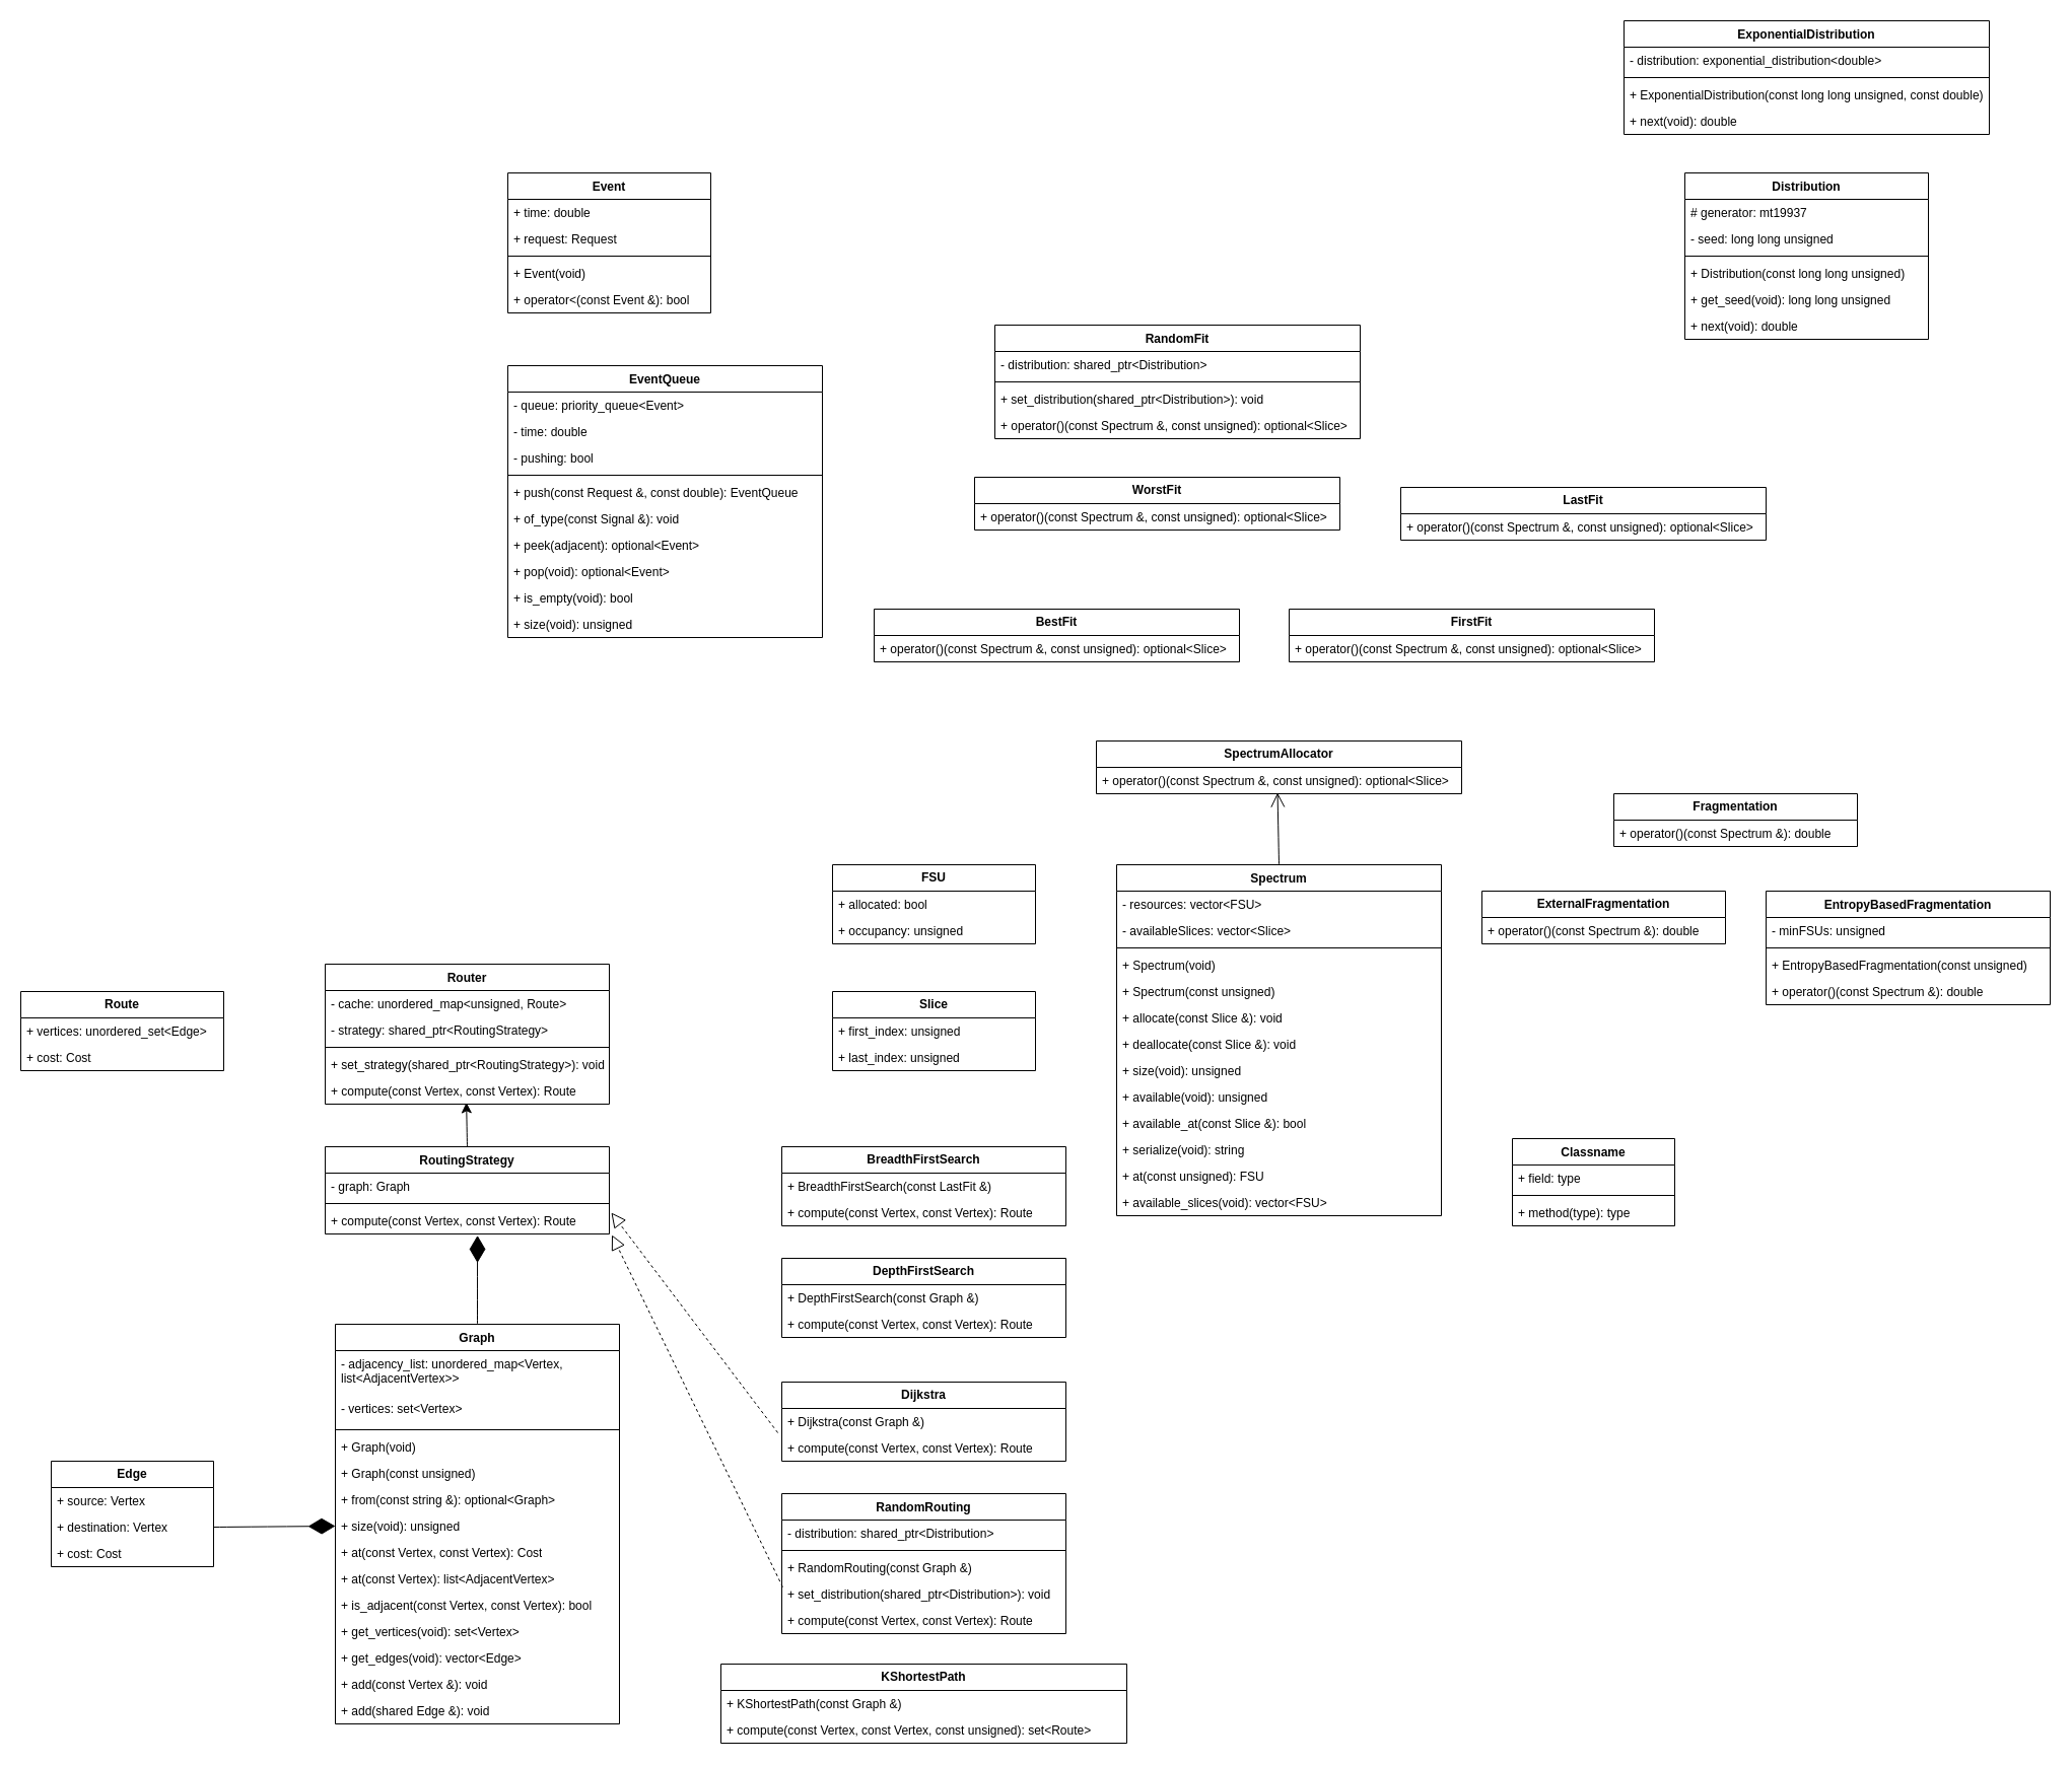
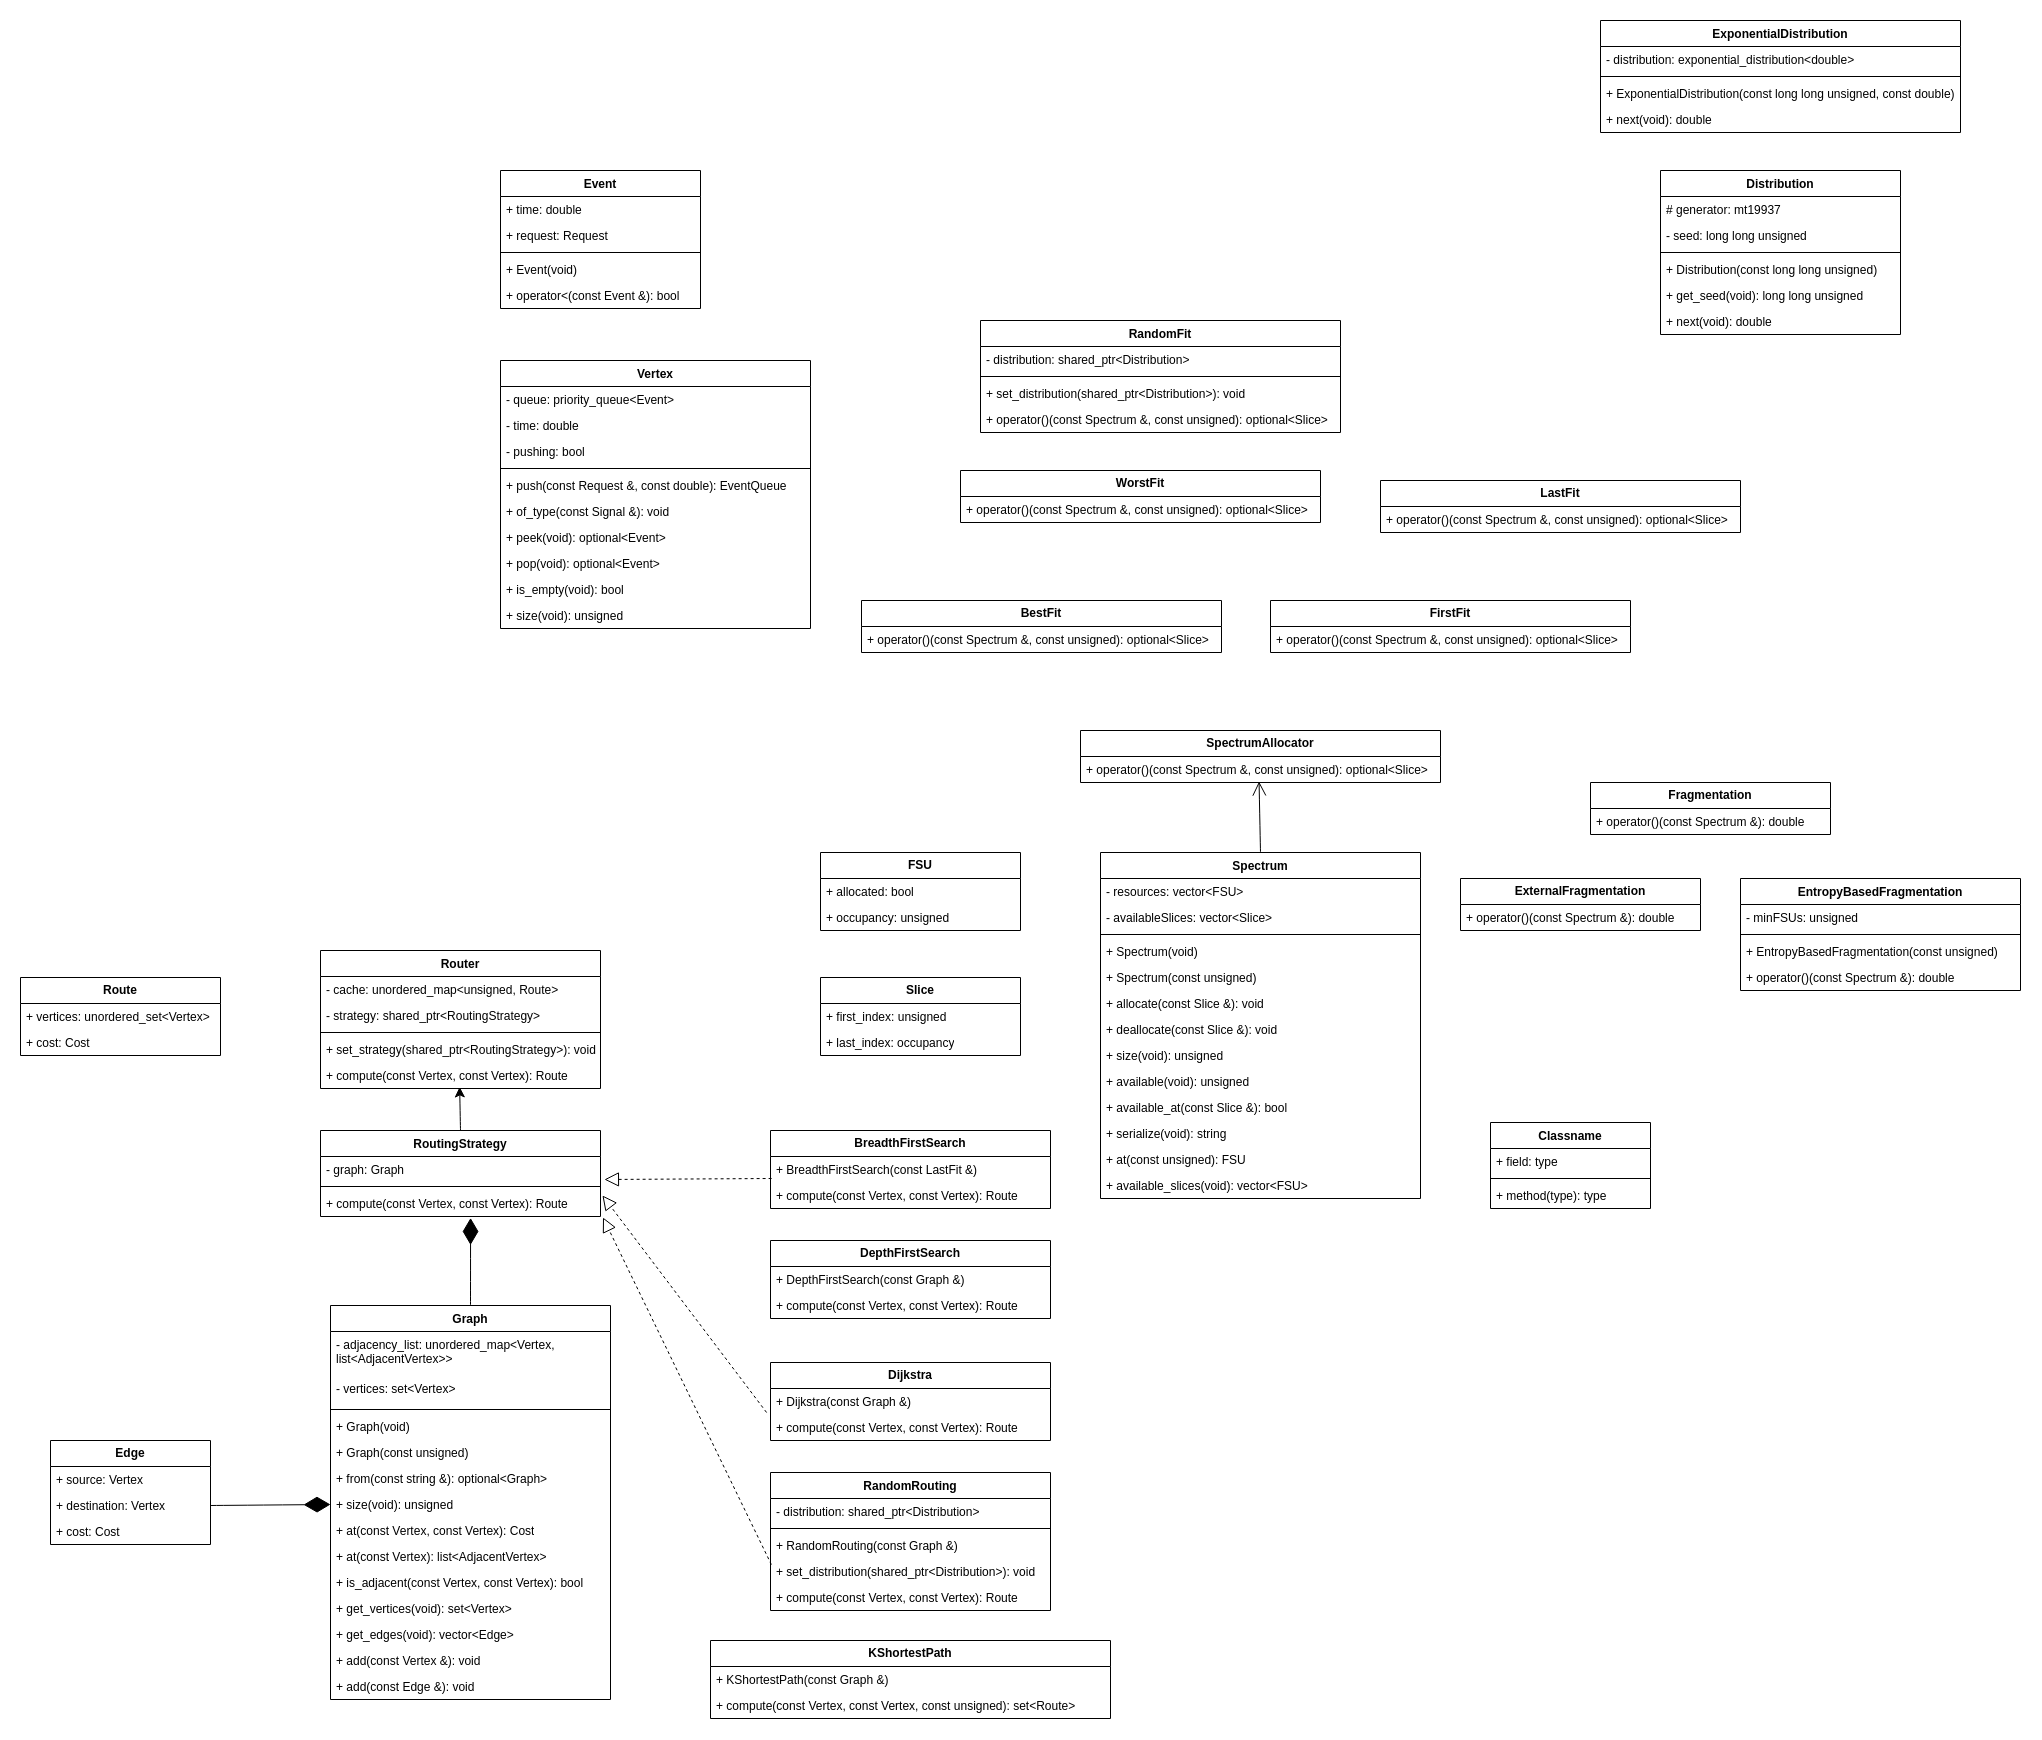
- <mxCell id="109" value="EventQueue" style="swimlane;fontStyle=1;align=center;verticalAlign=top;childLayout=stackLayout;horizontal=1;startSize=26;horizontalStack=0;resizeParent=1;resizeParentMax=0;resizeLast=0;collapsible=1;marginBottom=0;whiteSpace=wrap;html=1;" parent="1" vertex="1"><mxGeometry x="500" y="360" width="310" height="268" as="geometry" /></mxCell>
+ <mxCell id="109" value="Vertex" style="swimlane;fontStyle=1;align=center;verticalAlign=top;childLayout=stackLayout;horizontal=1;startSize=26;horizontalStack=0;resizeParent=1;resizeParentMax=0;resizeLast=0;collapsible=1;marginBottom=0;whiteSpace=wrap;html=1;" parent="1" vertex="1"><mxGeometry x="500" y="360" width="310" height="268" as="geometry" /></mxCell>
- <mxCell id="116" value="+ peek(adjacent): optional&amp;lt;Event&amp;gt;" style="text;strokeColor=none;fillColor=none;align=left;verticalAlign=top;spacingLeft=4;spacingRight=4;overflow=hidden;rotatable=0;points=[[0,0.5],[1,0.5]];portConstraint=eastwest;whiteSpace=wrap;html=1;" parent="109" vertex="1"><mxGeometry y="164" width="310" height="26" as="geometry" /></mxCell>
+ <mxCell id="116" value="+ peek(void): optional&amp;lt;Event&amp;gt;" style="text;strokeColor=none;fillColor=none;align=left;verticalAlign=top;spacingLeft=4;spacingRight=4;overflow=hidden;rotatable=0;points=[[0,0.5],[1,0.5]];portConstraint=eastwest;whiteSpace=wrap;html=1;" parent="109" vertex="1"><mxGeometry y="164" width="310" height="26" as="geometry" /></mxCell>
- <mxCell id="23" value="+ vertices: unordered_set&amp;lt;Edge&amp;gt;" style="text;strokeColor=none;fillColor=none;align=left;verticalAlign=top;spacingLeft=4;spacingRight=4;overflow=hidden;rotatable=0;points=[[0,0.5],[1,0.5]];portConstraint=eastwest;whiteSpace=wrap;html=1;" parent="22" vertex="1"><mxGeometry y="26" width="200" height="26" as="geometry" /></mxCell>
+ <mxCell id="23" value="+ vertices: unordered_set&amp;lt;Vertex&amp;gt;" style="text;strokeColor=none;fillColor=none;align=left;verticalAlign=top;spacingLeft=4;spacingRight=4;overflow=hidden;rotatable=0;points=[[0,0.5],[1,0.5]];portConstraint=eastwest;whiteSpace=wrap;html=1;" parent="22" vertex="1"><mxGeometry y="26" width="200" height="26" as="geometry" /></mxCell>
- <mxCell id="63" value="+ last_index: unsigned" style="text;strokeColor=none;fillColor=none;align=left;verticalAlign=top;spacingLeft=4;spacingRight=4;overflow=hidden;rotatable=0;points=[[0,0.5],[1,0.5]];portConstraint=eastwest;whiteSpace=wrap;html=1;" parent="61" vertex="1"><mxGeometry y="52" width="200" height="26" as="geometry" /></mxCell>
+ <mxCell id="63" value="+ last_index: occupancy" style="text;strokeColor=none;fillColor=none;align=left;verticalAlign=top;spacingLeft=4;spacingRight=4;overflow=hidden;rotatable=0;points=[[0,0.5],[1,0.5]];portConstraint=eastwest;whiteSpace=wrap;html=1;" parent="61" vertex="1"><mxGeometry y="52" width="200" height="26" as="geometry" /></mxCell>
+ <mxCell id="40" value="" style="endArrow=block;dashed=1;endFill=0;endSize=12;html=1;rounded=0;entryX=1.014;entryY=0.885;entryDx=0;entryDy=0;entryPerimeter=0;exitX=0.004;exitY=0.846;exitDx=0;exitDy=0;exitPerimeter=0;" parent="1" source="38" target="33" edge="1"><mxGeometry width="160" relative="1" as="geometry"><mxPoint x="630" y="1305" as="sourcePoint" /><mxPoint x="790" y="1305" as="targetPoint" /></mxGeometry></mxCell>
- <mxCell id="16" value="+ add(shared Edge &amp;amp;): void" style="text;strokeColor=none;fillColor=none;align=left;verticalAlign=top;spacingLeft=4;spacingRight=4;overflow=hidden;rotatable=0;points=[[0,0.5],[1,0.5]];portConstraint=eastwest;whiteSpace=wrap;html=1;" parent="2" vertex="1"><mxGeometry y="368" width="280" height="26" as="geometry" /></mxCell>
+ <mxCell id="16" value="+ add(const Edge &amp;amp;): void" style="text;strokeColor=none;fillColor=none;align=left;verticalAlign=top;spacingLeft=4;spacingRight=4;overflow=hidden;rotatable=0;points=[[0,0.5],[1,0.5]];portConstraint=eastwest;whiteSpace=wrap;html=1;" parent="2" vertex="1"><mxGeometry y="368" width="280" height="26" as="geometry" /></mxCell>
